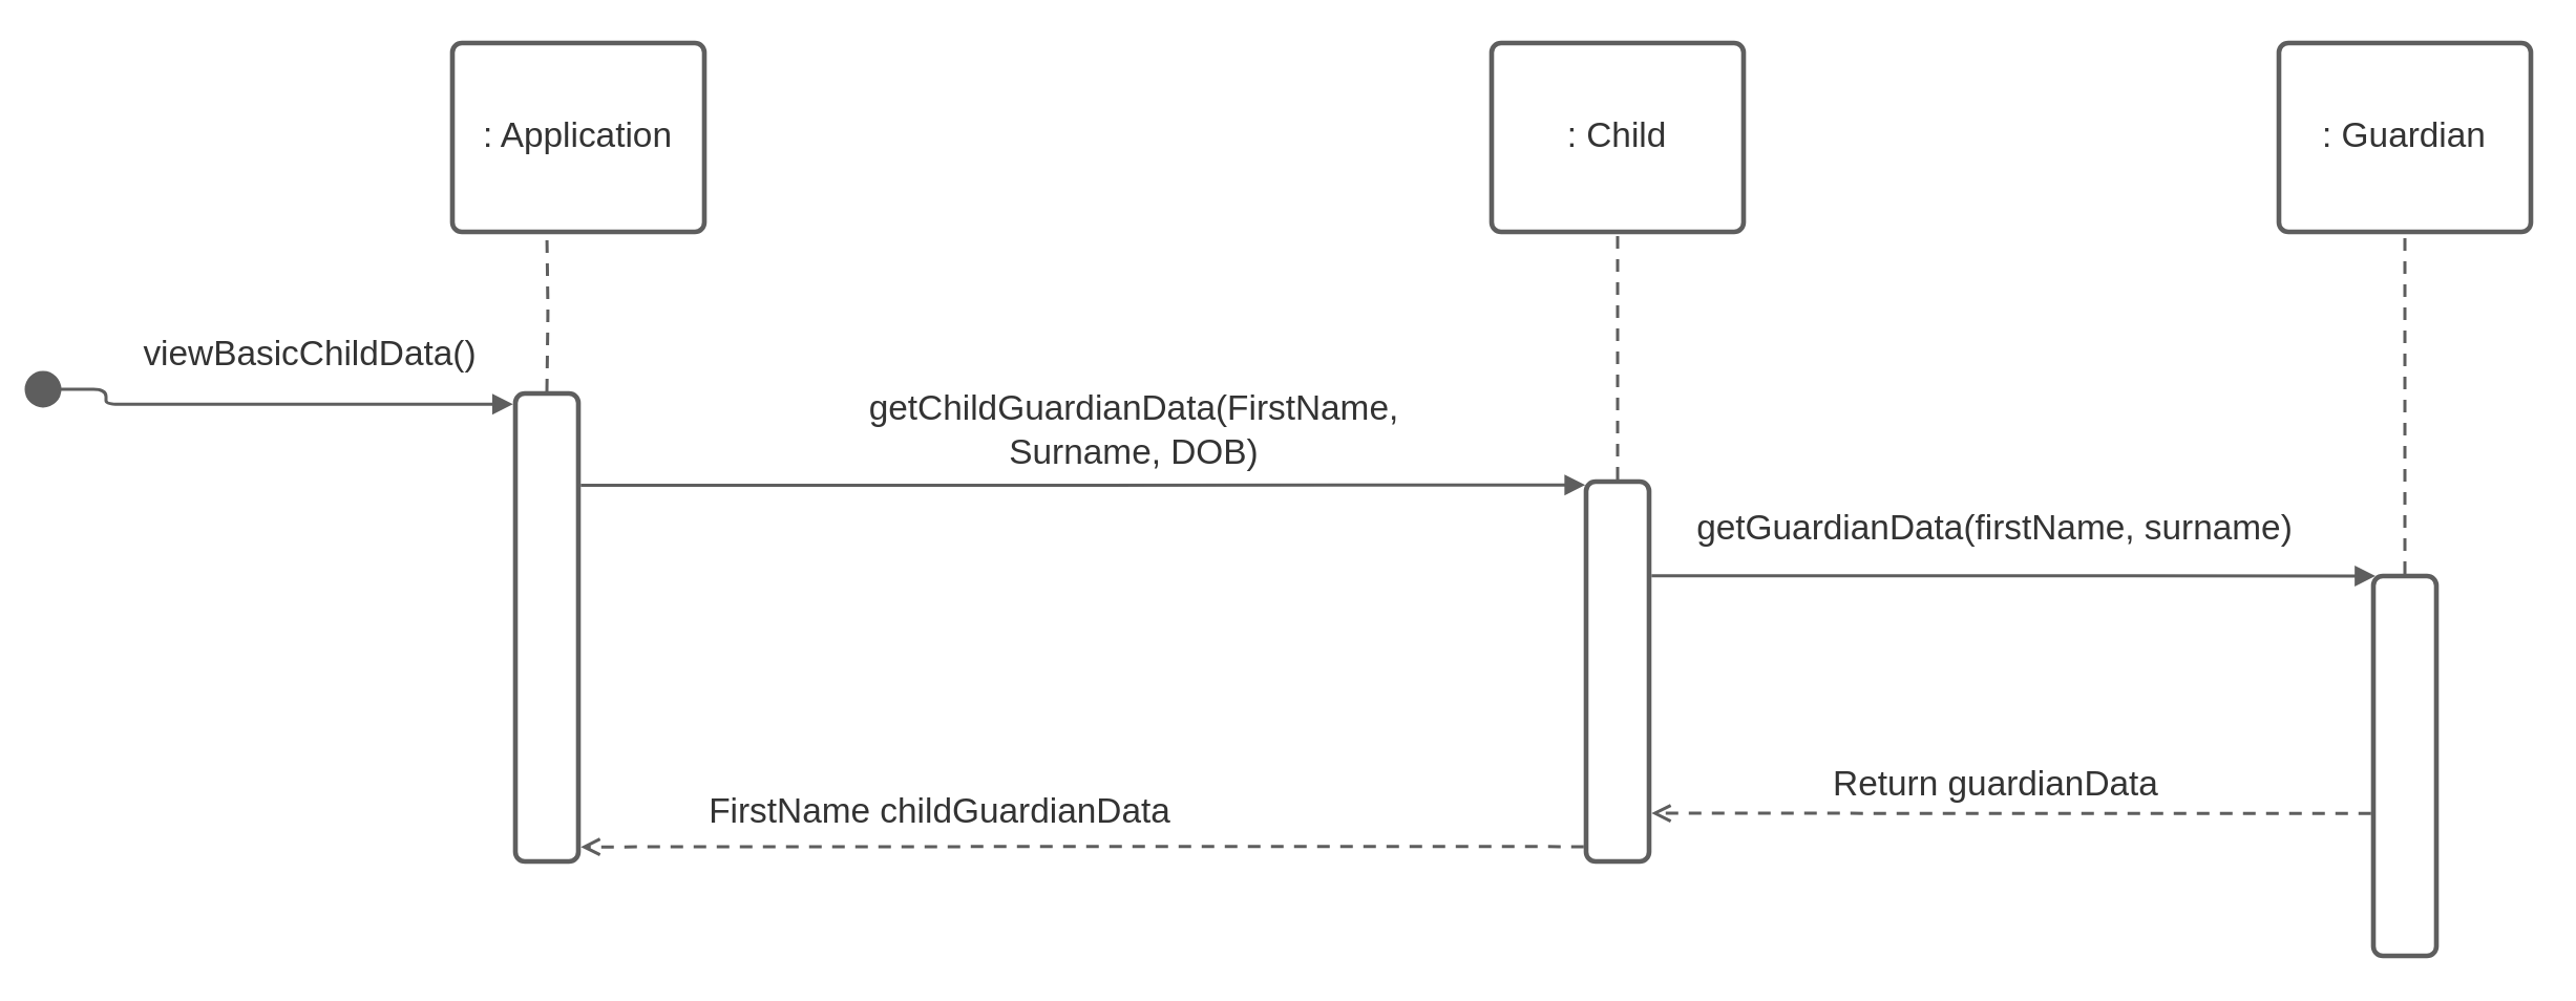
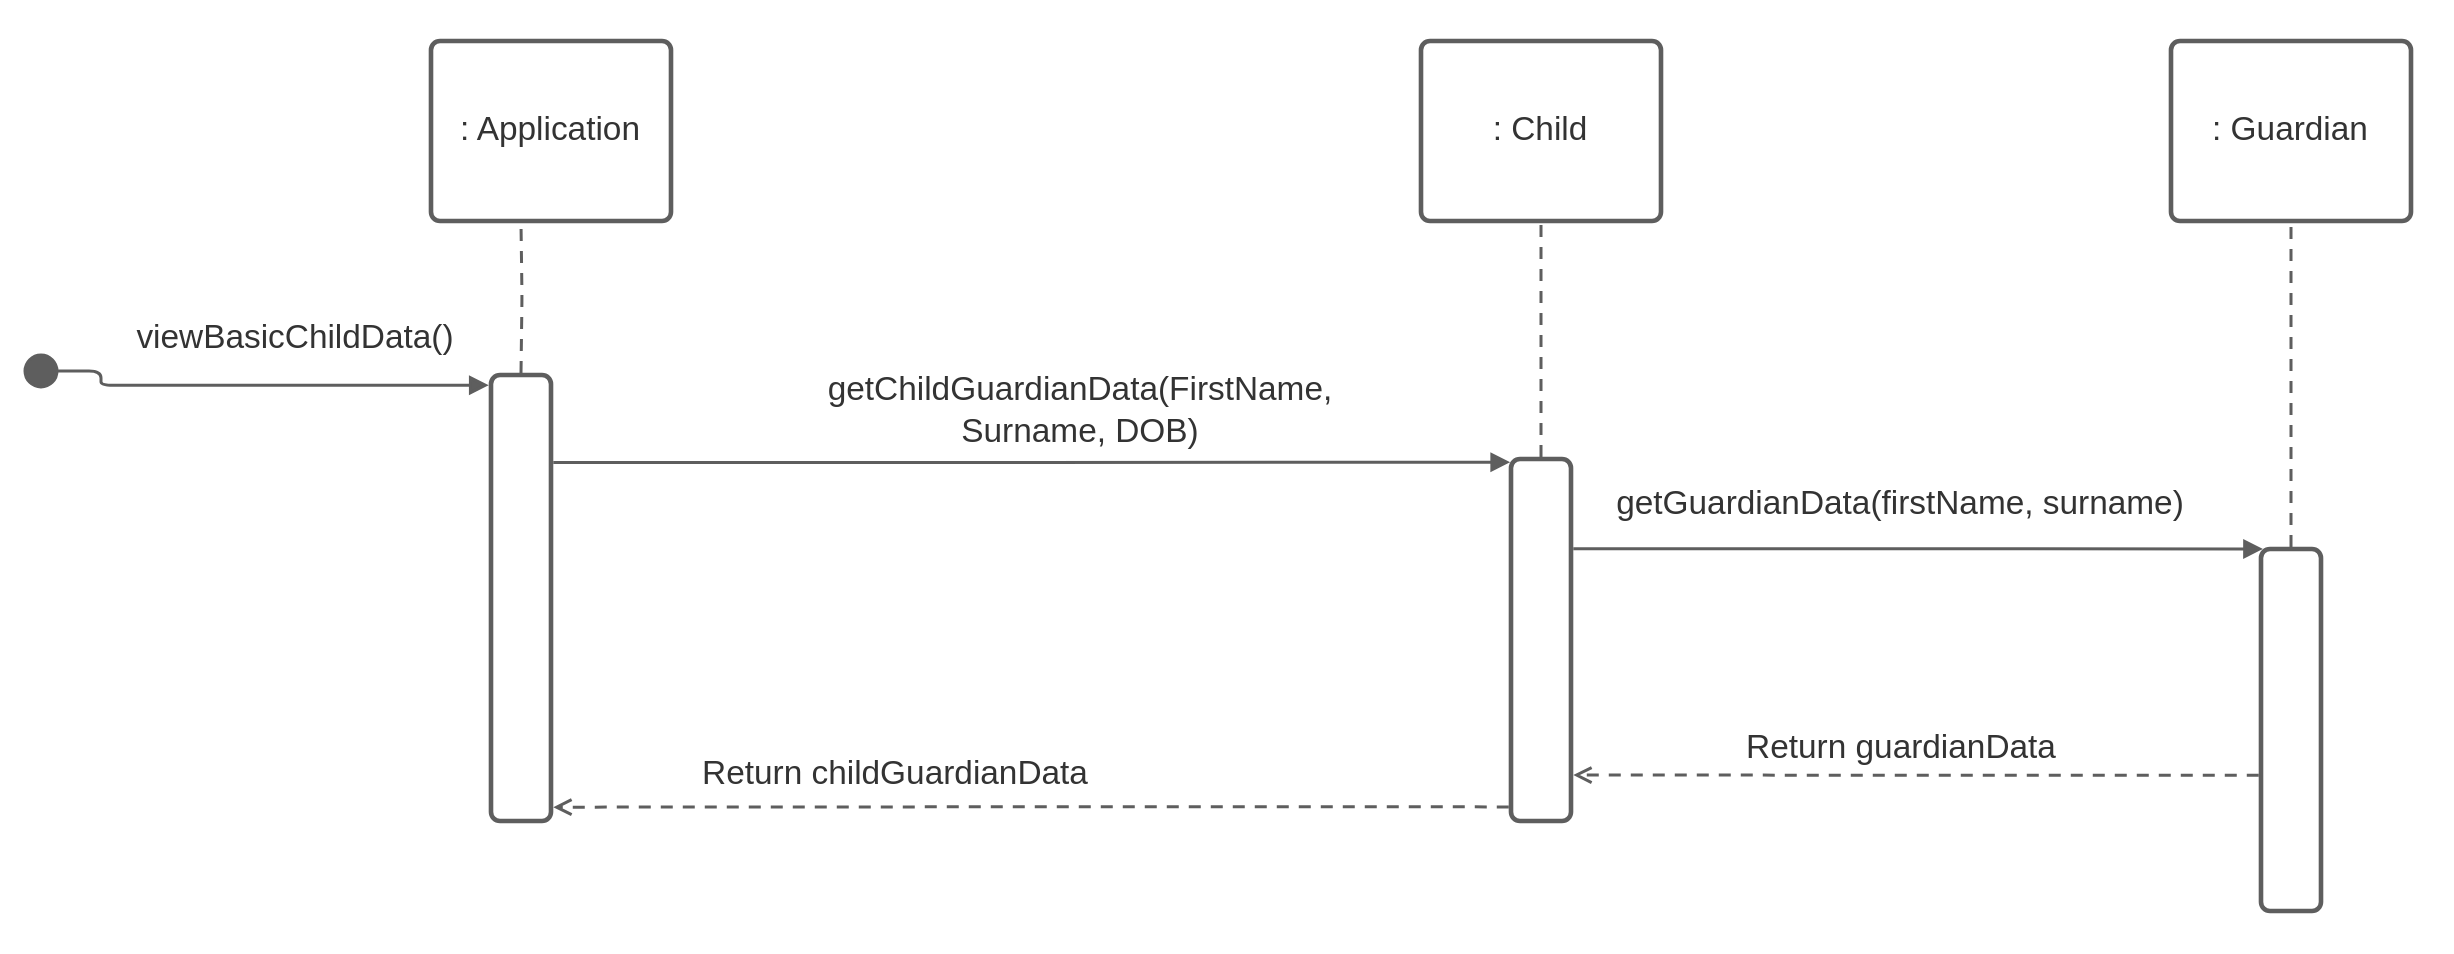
- <mxCell id="17" value="FirstName childGuardianData" style="html=1;overflow=block;blockSpacing=1;whiteSpace=wrap;fontSize=16.7;fontColor=#333333;spacing=3.8;strokeColor=none;fillOpacity=0;fillColor=#ffffff;strokeWidth=0;" vertex="1" parent="1"><mxGeometry x="305" y="363" width="285" height="48" as="geometry" /></mxCell>
+ <mxCell id="17" value="Return childGuardianData" style="html=1;overflow=block;blockSpacing=1;whiteSpace=wrap;fontSize=16.7;fontColor=#333333;spacing=3.8;strokeColor=none;fillOpacity=0;fillColor=#ffffff;strokeWidth=0;" vertex="1" parent="1"><mxGeometry x="305" y="363" width="285" height="48" as="geometry" /></mxCell>
